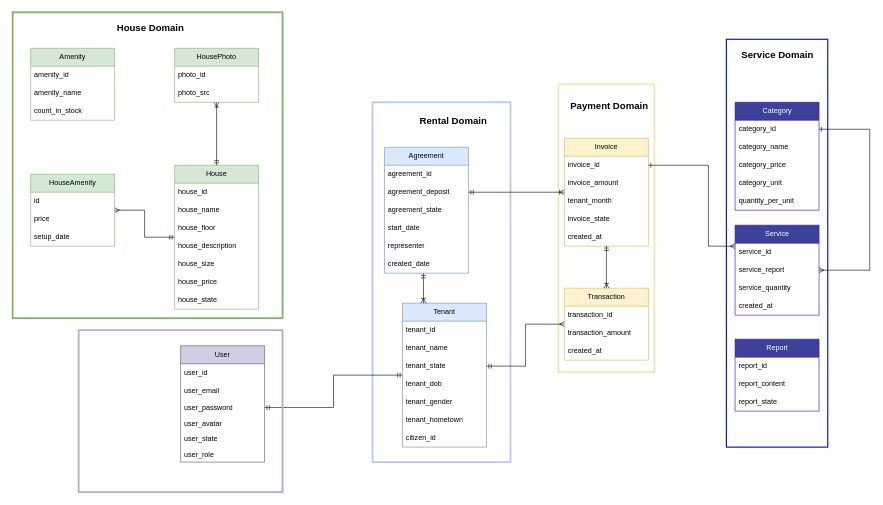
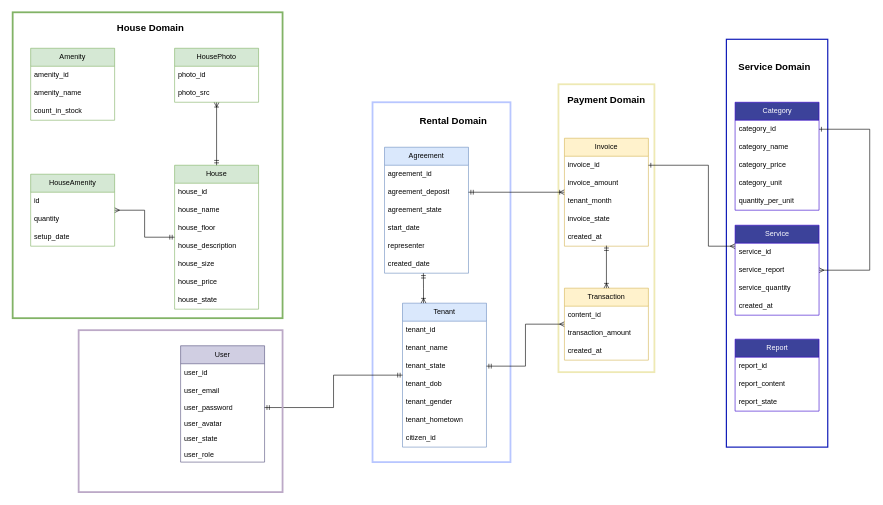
- <mxCell id="75" value="Service Domain" style="text;html=1;align=center;verticalAlign=middle;resizable=0;points=[];autosize=1;strokeColor=none;fillColor=none;fontSize=16;fontStyle=1" parent="1" vertex="1"><mxGeometry x="1224.5" y="75" width="140" height="30" as="geometry" /></mxCell>
+ <mxCell id="75" value="Service Domain" style="text;html=1;align=center;verticalAlign=middle;resizable=0;points=[];autosize=1;strokeColor=none;fillColor=none;fontSize=16;fontStyle=1" parent="1" vertex="1"><mxGeometry x="1219.5" y="95" width="140" height="30" as="geometry" /></mxCell>
- <mxCell id="66" value="Payment Domain" style="text;html=1;align=center;verticalAlign=middle;whiteSpace=wrap;rounded=0;fontStyle=1;fontSize=16;" parent="1" vertex="1"><mxGeometry x="945" y="160" width="140" height="30" as="geometry" /></mxCell>
+ <mxCell id="66" value="Payment Domain" style="text;html=1;align=center;verticalAlign=middle;whiteSpace=wrap;rounded=0;fontStyle=1;fontSize=16;" parent="1" vertex="1"><mxGeometry x="940" y="150" width="140" height="30" as="geometry" /></mxCell>
- <mxCell id="42" value="price" style="text;strokeColor=none;fillColor=none;align=left;verticalAlign=middle;spacingLeft=4;spacingRight=4;overflow=hidden;points=[[0,0.5],[1,0.5]];portConstraint=eastwest;rotatable=0;whiteSpace=wrap;html=1;" parent="40" vertex="1"><mxGeometry y="60" width="140" height="30" as="geometry" /></mxCell>
+ <mxCell id="42" value="quantity" style="text;strokeColor=none;fillColor=none;align=left;verticalAlign=middle;spacingLeft=4;spacingRight=4;overflow=hidden;points=[[0,0.5],[1,0.5]];portConstraint=eastwest;rotatable=0;whiteSpace=wrap;html=1;" parent="40" vertex="1"><mxGeometry y="60" width="140" height="30" as="geometry" /></mxCell>
- <mxCell id="57" value="transaction_id" style="text;strokeColor=none;fillColor=none;align=left;verticalAlign=middle;spacingLeft=4;spacingRight=4;overflow=hidden;points=[[0,0.5],[1,0.5]];portConstraint=eastwest;rotatable=0;whiteSpace=wrap;html=1;" parent="56" vertex="1"><mxGeometry y="30" width="140" height="30" as="geometry" /></mxCell>
+ <mxCell id="57" value="content_id" style="text;strokeColor=none;fillColor=none;align=left;verticalAlign=middle;spacingLeft=4;spacingRight=4;overflow=hidden;points=[[0,0.5],[1,0.5]];portConstraint=eastwest;rotatable=0;whiteSpace=wrap;html=1;" parent="56" vertex="1"><mxGeometry y="30" width="140" height="30" as="geometry" /></mxCell>
